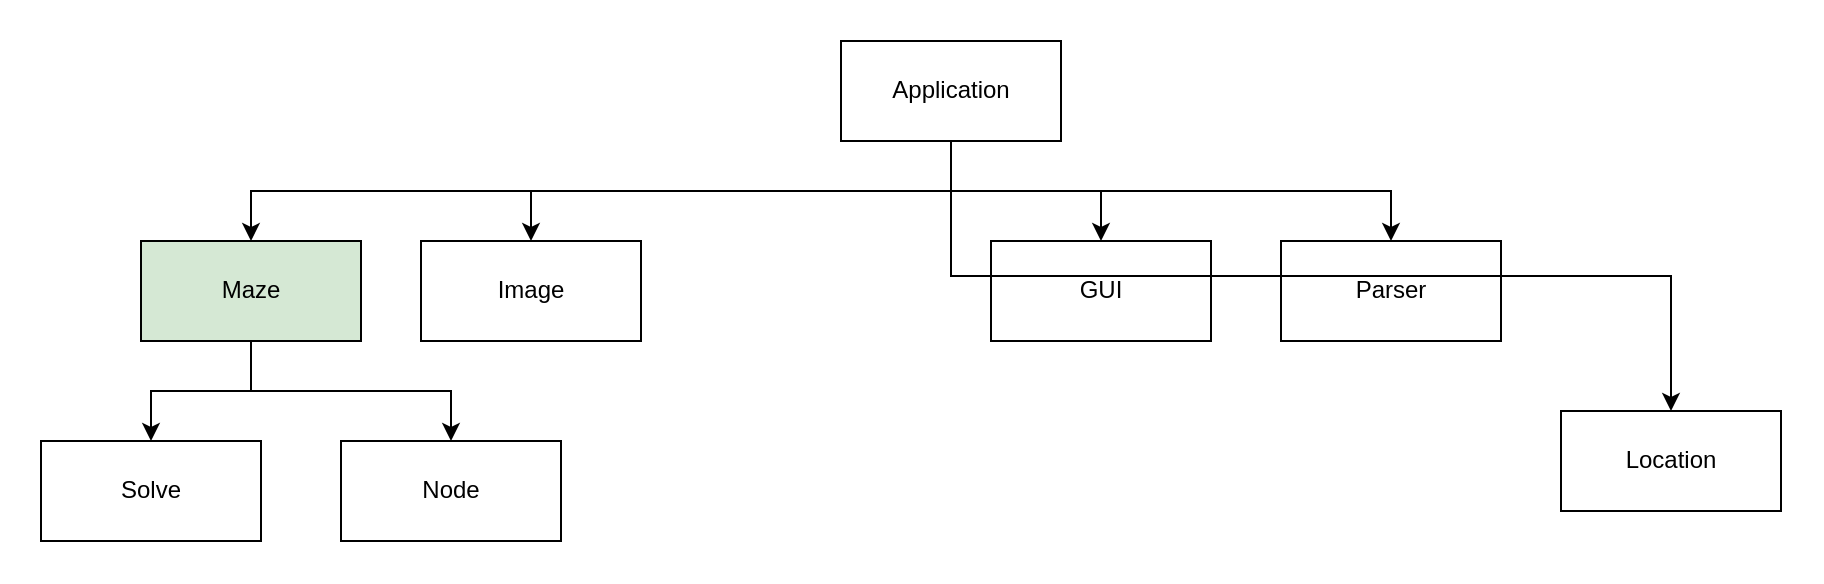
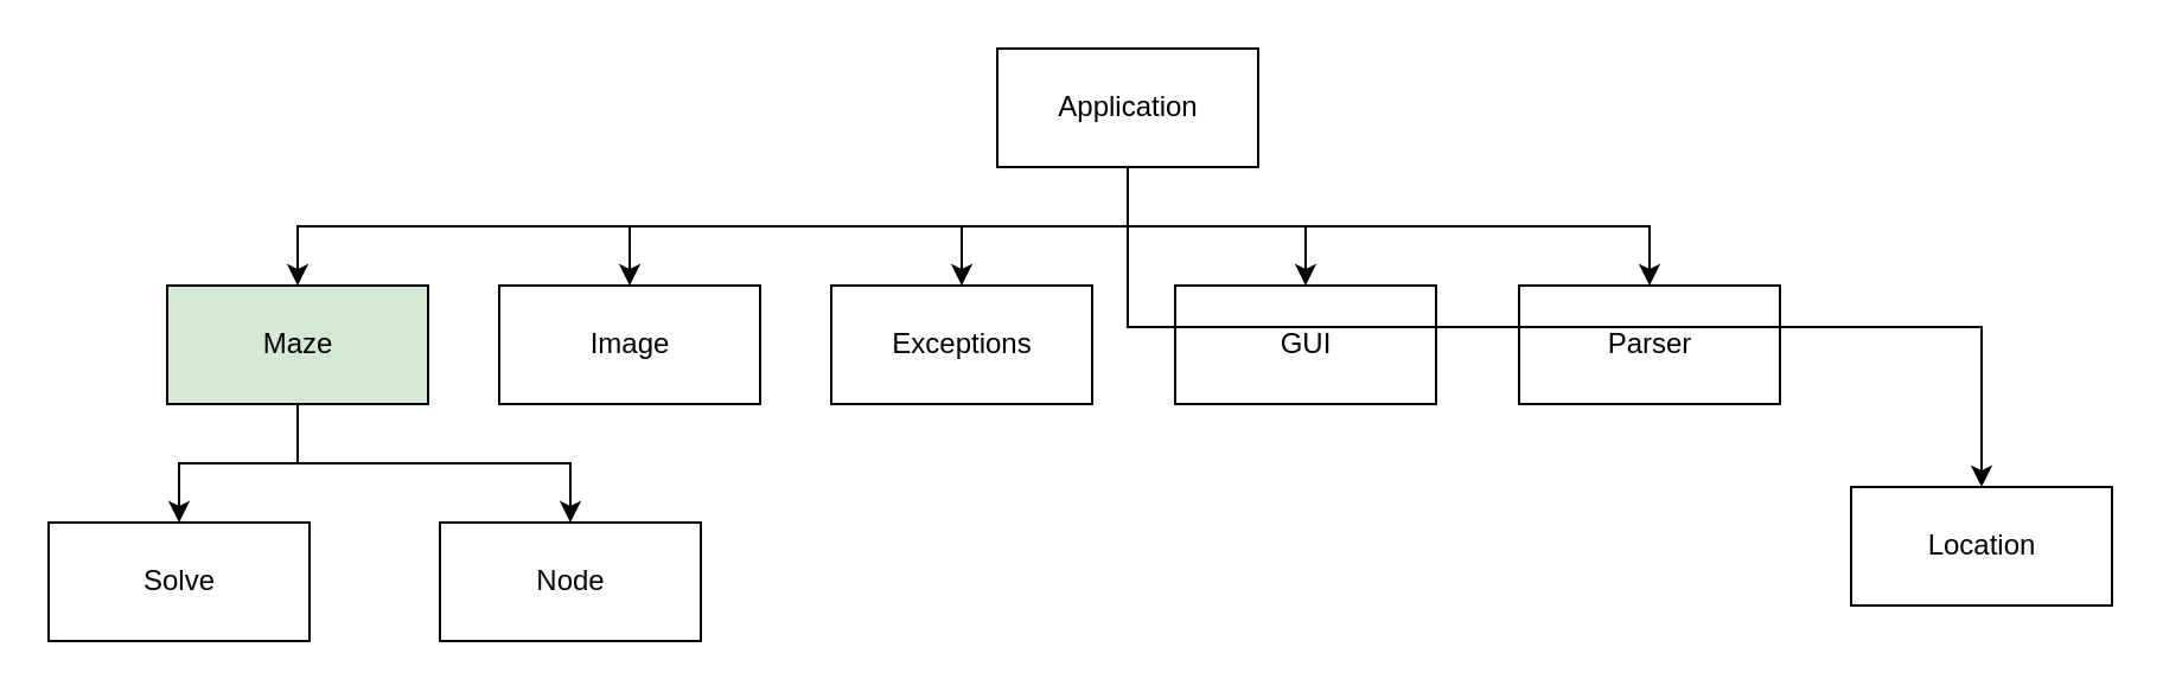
+ <mxCell id="6" style="edgeStyle=orthogonalEdgeStyle;rounded=0;orthogonalLoop=1;jettySize=auto;html=1;exitX=0.5;exitY=1;exitDx=0;exitDy=0;entryX=0.5;entryY=0;entryDx=0;entryDy=0;" edge="1" parent="1" source="10" target="11"><mxGeometry relative="1" as="geometry" /></mxCell>
+ <mxCell id="11" value="Exceptions" style="html=1;" vertex="1" parent="1"><mxGeometry x="350" y="120" width="110" height="50" as="geometry" /></mxCell>
- <mxCell id="18" value="Node" style="html=1;" vertex="1" parent="1"><mxGeometry x="170" y="220" width="110" height="50" as="geometry" /></mxCell>
+ <mxCell id="18" value="Node" style="html=1;" vertex="1" parent="1"><mxGeometry x="185" y="220" width="110" height="50" as="geometry" /></mxCell>
